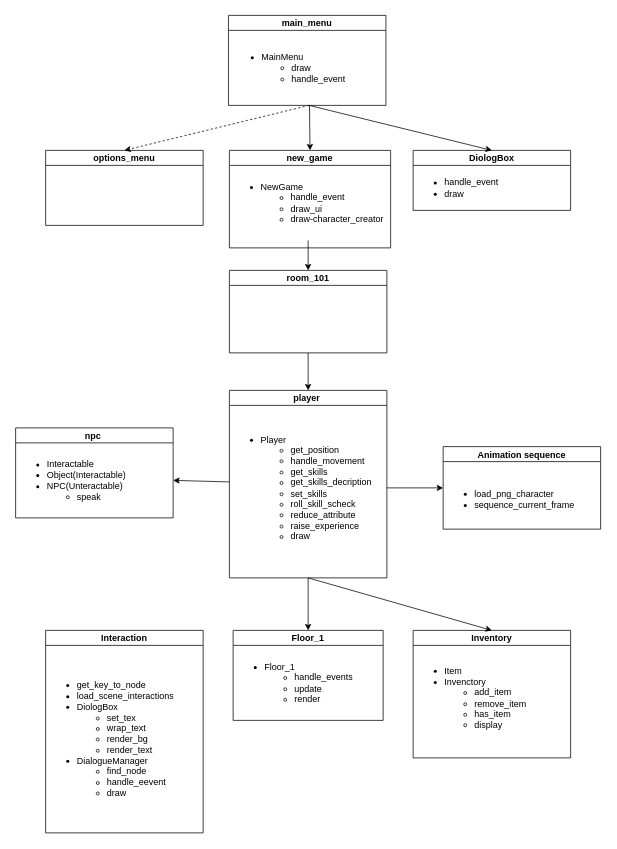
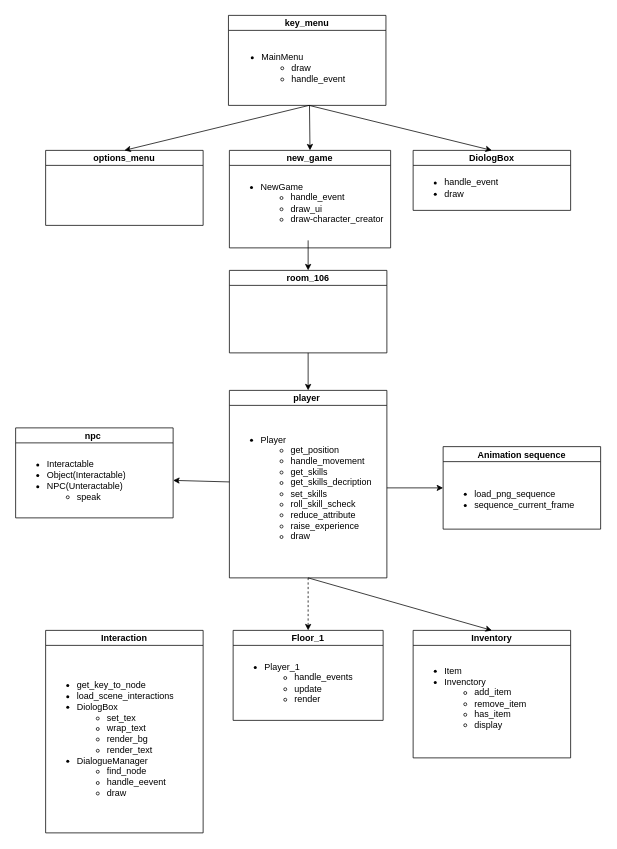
- <mxCell id="10" value="main_menu" style="swimlane;startSize=20;horizontal=1;containerType=tree;" vertex="1" parent="1"><mxGeometry x="303.75" y="20" width="210" height="120" as="geometry" /></mxCell>
+ <mxCell id="10" value="key_menu" style="swimlane;startSize=20;horizontal=1;containerType=tree;" vertex="1" parent="1"><mxGeometry x="303.75" y="20" width="210" height="120" as="geometry" /></mxCell>
- <mxCell id="27" style="edgeStyle=none;html=1;exitX=0.5;exitY=1;exitDx=0;exitDy=0;entryX=0.5;entryY=0;entryDx=0;entryDy=0;dashed=1;" edge="1" parent="1" source="11" target="14"><mxGeometry relative="1" as="geometry" /></mxCell>
+ <mxCell id="27" style="edgeStyle=none;html=1;exitX=0.5;exitY=1;exitDx=0;exitDy=0;entryX=0.5;entryY=0;entryDx=0;entryDy=0;" edge="1" parent="1" source="11" target="14"><mxGeometry relative="1" as="geometry" /></mxCell>
- <mxCell id="18" value="room_101" style="swimlane;startSize=20;horizontal=1;containerType=tree;" vertex="1" parent="1"><mxGeometry x="305" y="360" width="210" height="110" as="geometry" /></mxCell>
+ <mxCell id="18" value="room_106" style="swimlane;startSize=20;horizontal=1;containerType=tree;" vertex="1" parent="1"><mxGeometry x="305" y="360" width="210" height="110" as="geometry" /></mxCell>
- <mxCell id="3" value="&lt;ul&gt;&lt;li&gt;load_png_character&lt;/li&gt;&lt;li&gt;sequence_current_frame&lt;/li&gt;&lt;/ul&gt;" style="text;strokeColor=none;fillColor=none;html=1;whiteSpace=wrap;verticalAlign=middle;overflow=hidden;" vertex="1" parent="2"><mxGeometry y="30" width="210" height="80" as="geometry" /></mxCell>
+ <mxCell id="3" value="&lt;ul&gt;&lt;li&gt;load_png_sequence&lt;/li&gt;&lt;li&gt;sequence_current_frame&lt;/li&gt;&lt;/ul&gt;" style="text;strokeColor=none;fillColor=none;html=1;whiteSpace=wrap;verticalAlign=middle;overflow=hidden;" vertex="1" parent="2"><mxGeometry y="30" width="210" height="80" as="geometry" /></mxCell>
- <mxCell id="23" style="edgeStyle=none;html=1;entryX=0.5;entryY=0;entryDx=0;entryDy=0;" edge="1" parent="1" source="24" target="8"><mxGeometry relative="1" as="geometry" /></mxCell>
+ <mxCell id="23" style="edgeStyle=none;html=1;entryX=0.5;entryY=0;entryDx=0;entryDy=0;dashed=1;" edge="1" parent="1" source="24" target="8"><mxGeometry relative="1" as="geometry" /></mxCell>
- <mxCell id="9" value="&lt;ul&gt;&lt;li&gt;Floor_1&lt;/li&gt;&lt;ul&gt;&lt;li&gt;handle_events&lt;/li&gt;&lt;li&gt;update&lt;/li&gt;&lt;li&gt;render&lt;/li&gt;&lt;/ul&gt;&lt;/ul&gt;" style="text;strokeColor=none;fillColor=none;html=1;whiteSpace=wrap;verticalAlign=middle;overflow=hidden;" vertex="1" parent="8"><mxGeometry y="20" width="210" height="100" as="geometry" /></mxCell>
+ <mxCell id="9" value="&lt;ul&gt;&lt;li&gt;Player_1&lt;/li&gt;&lt;ul&gt;&lt;li&gt;handle_events&lt;/li&gt;&lt;li&gt;update&lt;/li&gt;&lt;li&gt;render&lt;/li&gt;&lt;/ul&gt;&lt;/ul&gt;" style="text;strokeColor=none;fillColor=none;html=1;whiteSpace=wrap;verticalAlign=middle;overflow=hidden;" vertex="1" parent="8"><mxGeometry y="20" width="210" height="100" as="geometry" /></mxCell>
